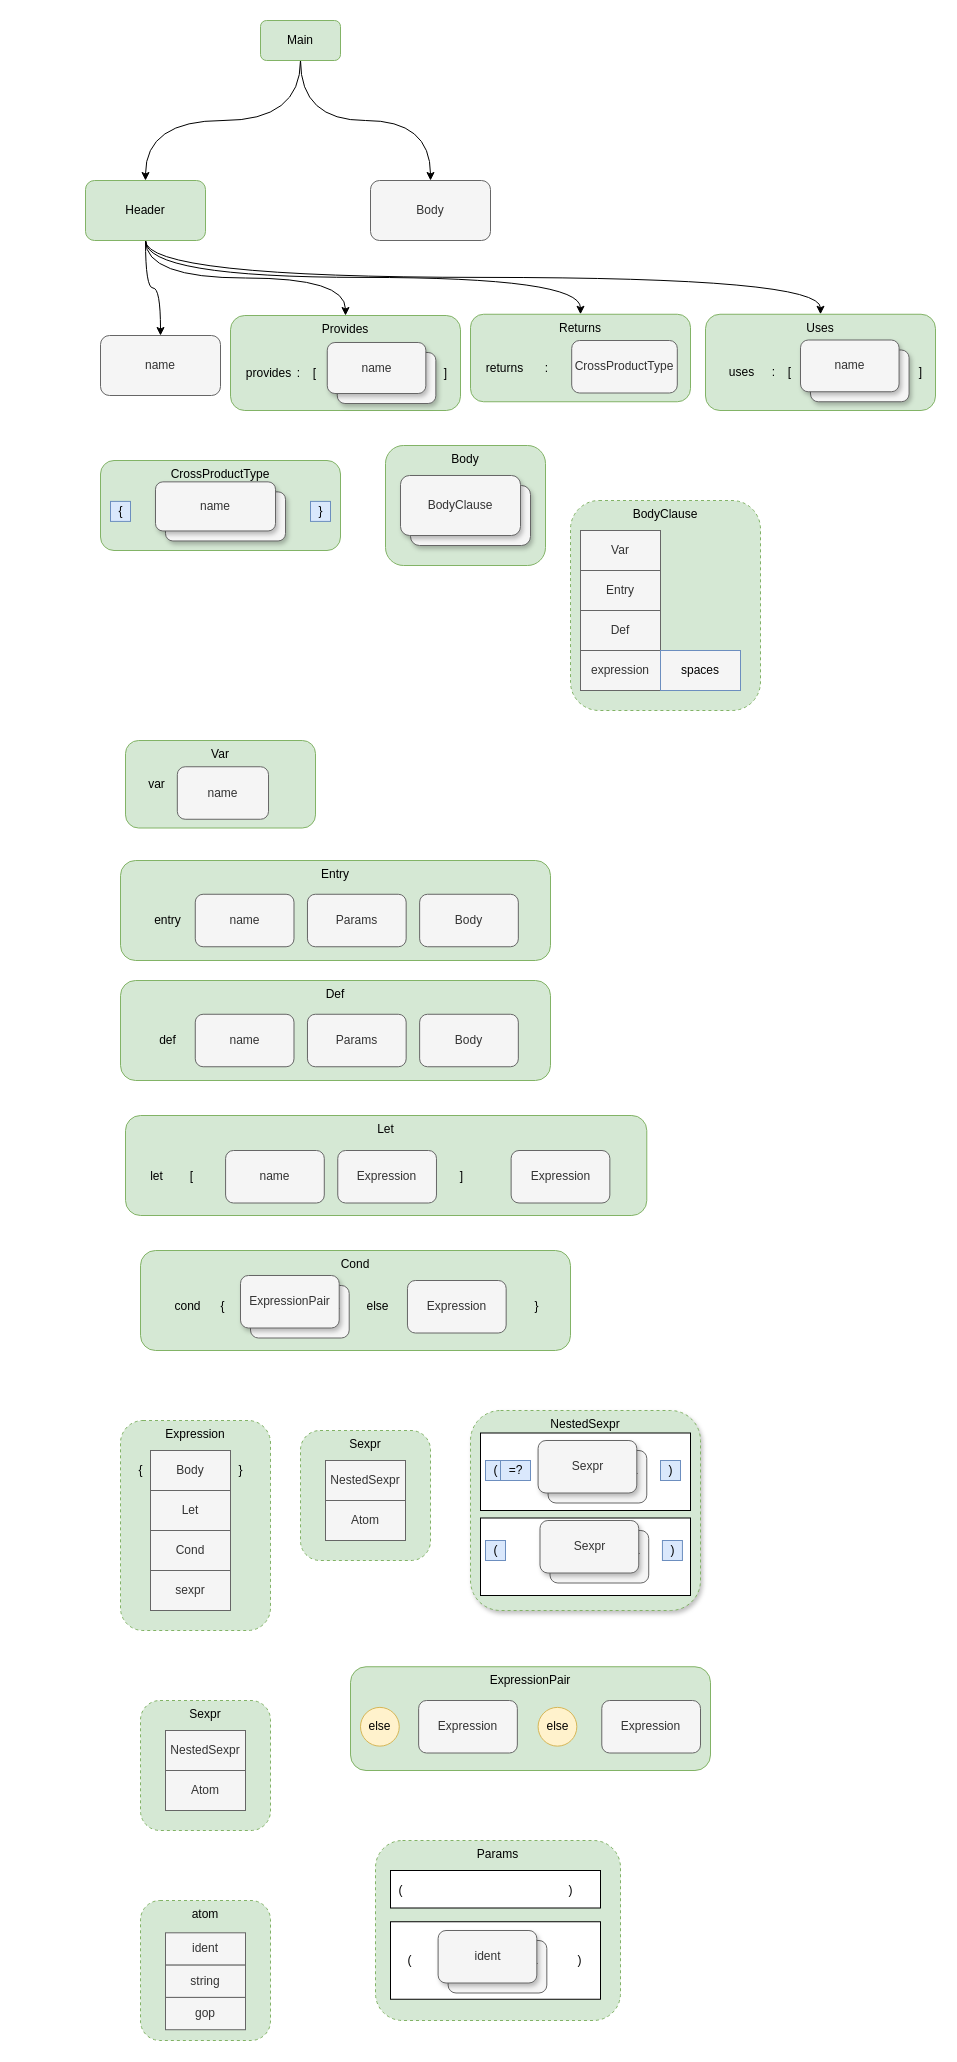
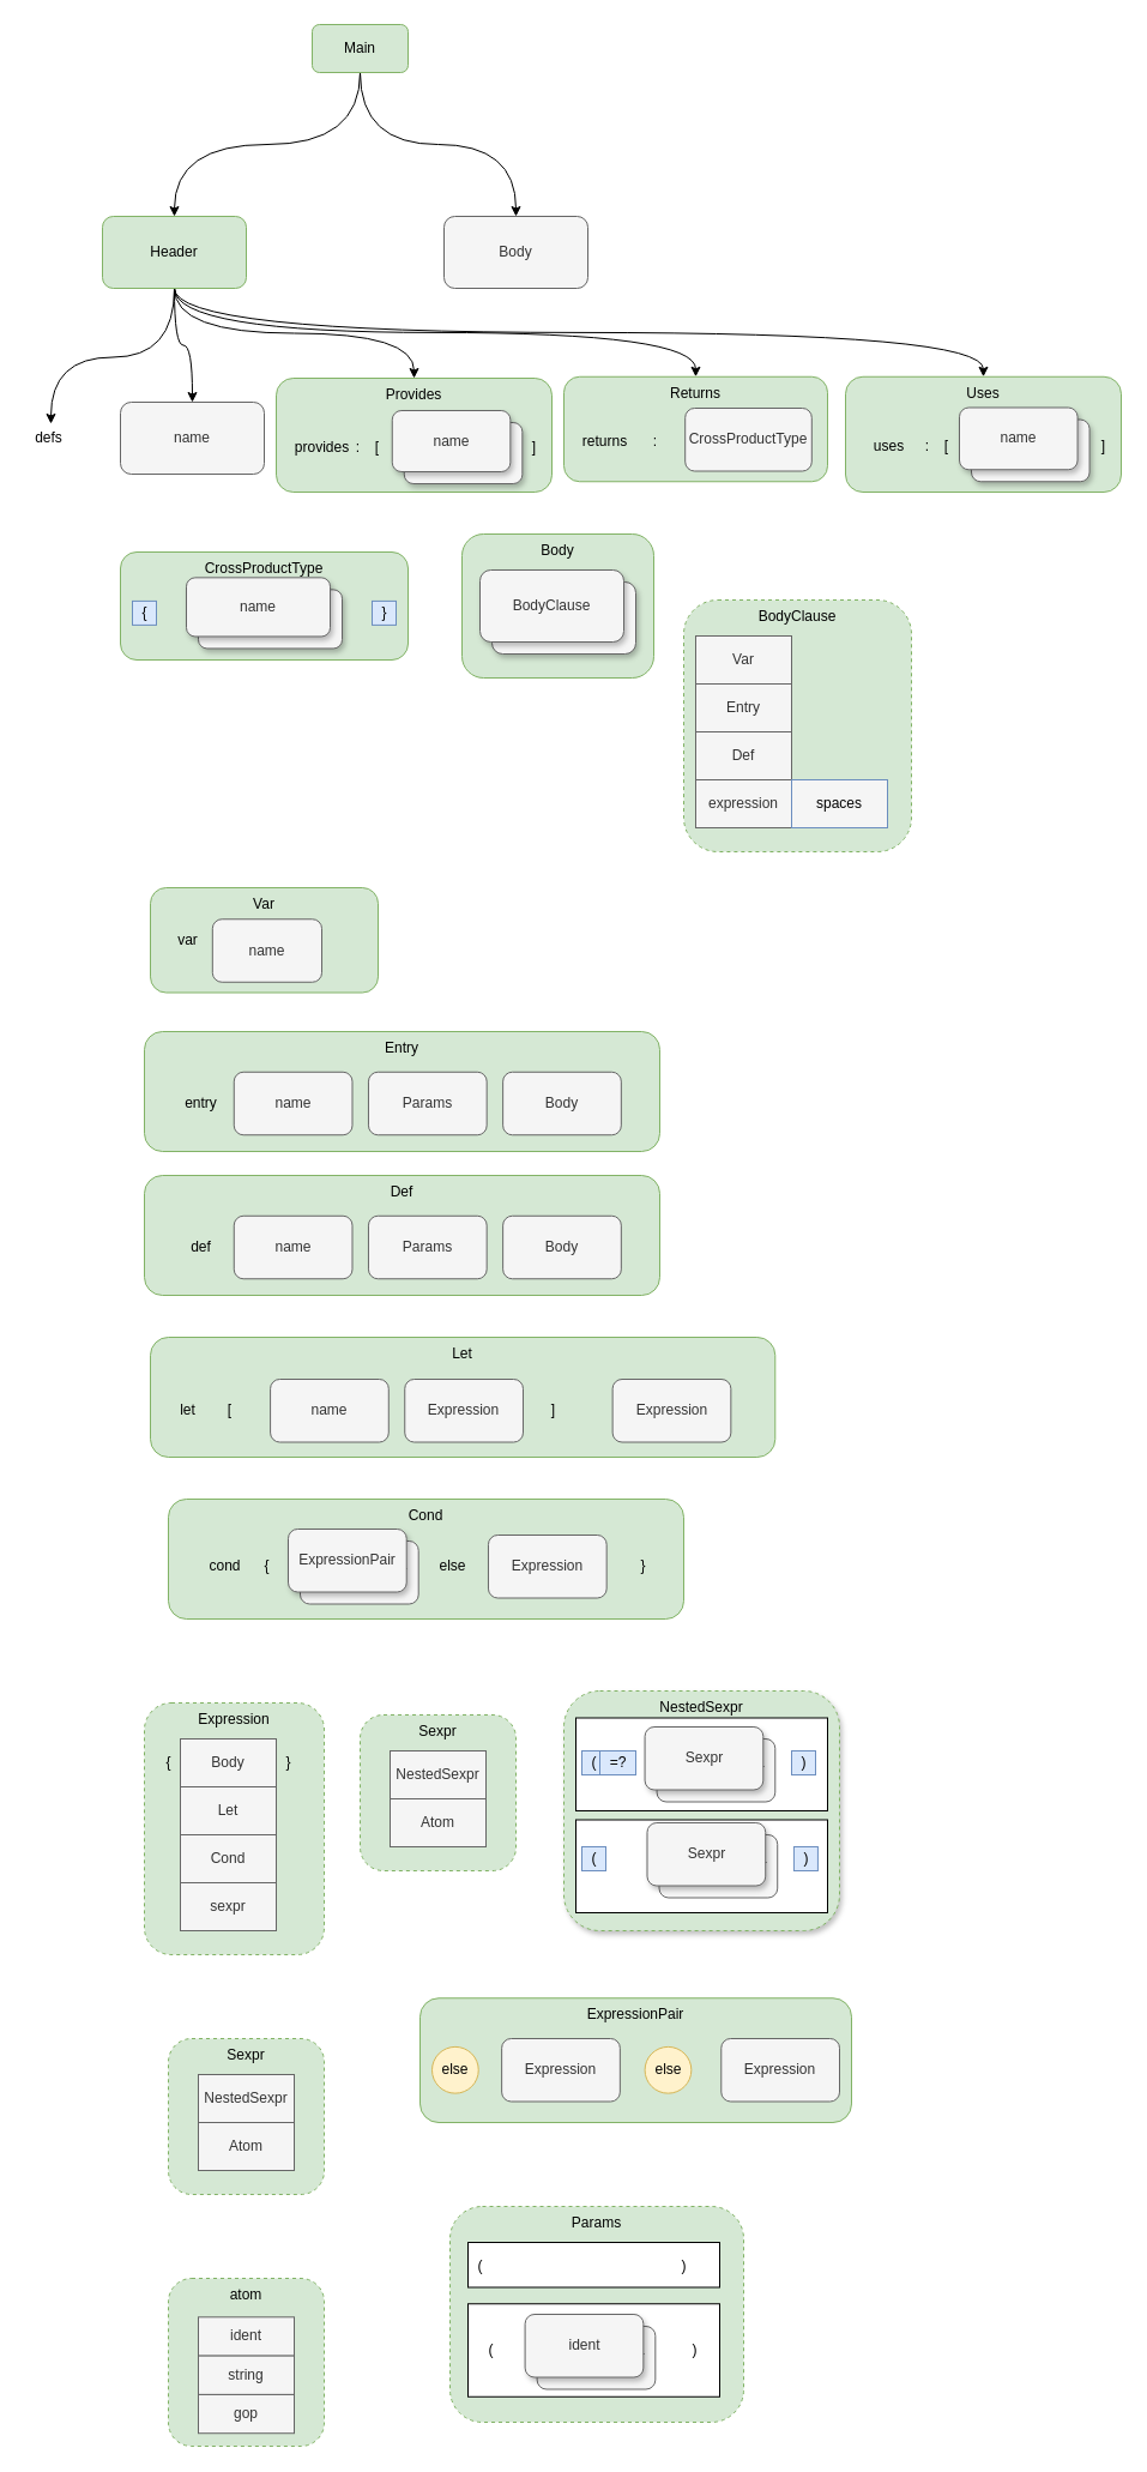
+ <mxCell id="9" style="edgeStyle=orthogonalEdgeStyle;orthogonalLoop=1;jettySize=auto;html=1;exitX=0.5;exitY=1;exitDx=0;exitDy=0;entryX=0.55;entryY=-0.1;entryDx=0;entryDy=0;entryPerimeter=0;curved=1;" edge="1" parent="1" source="14" target="15"><mxGeometry relative="1" as="geometry" /></mxCell>
+ <mxCell id="15" value="defs" style="text;html=1;align=center;verticalAlign=middle;resizable=0;points=[];autosize=1;strokeColor=none;" vertex="1" parent="1"><mxGeometry x="20" y="355" width="40" height="20" as="geometry" /></mxCell>
